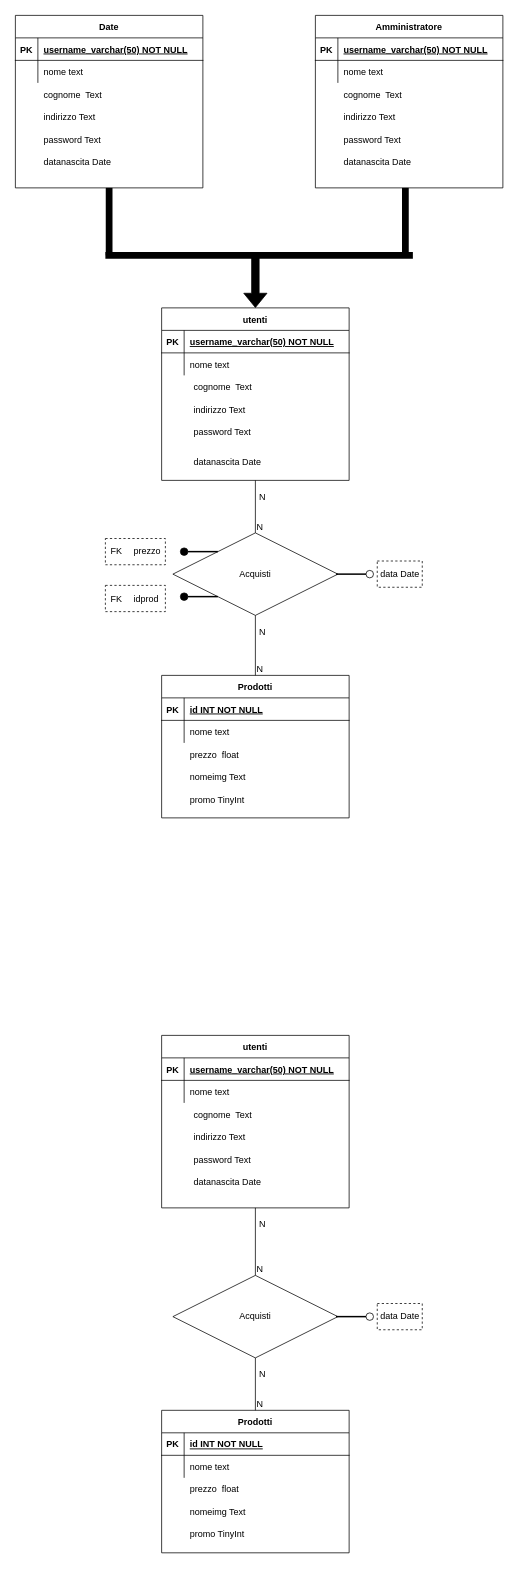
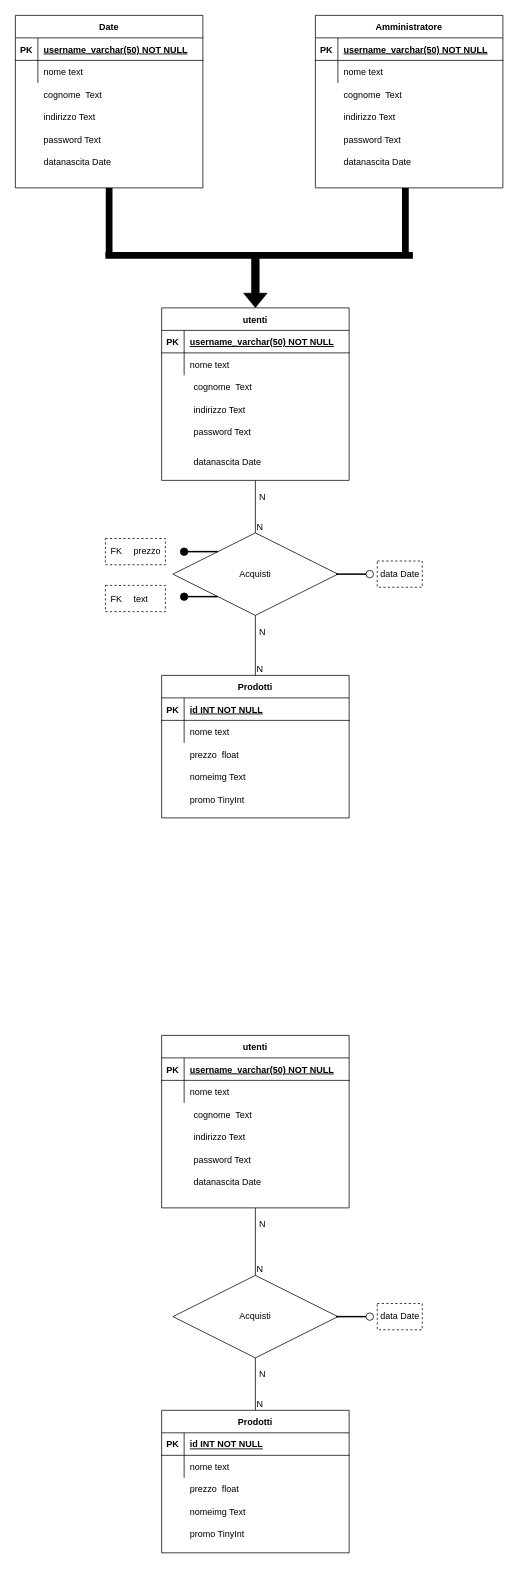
- <mxCell id="111" value="idprod" style="shape=partialRectangle;connectable=0;fillColor=none;top=0;left=0;bottom=0;right=0;align=left;spacingLeft=6;fontStyle=0;overflow=hidden;whiteSpace=wrap;html=1;" vertex="1" parent="109"><mxGeometry x="30" width="150" height="30" as="geometry"><mxRectangle width="150" height="30" as="alternateBounds" /></mxGeometry></mxCell>
+ <mxCell id="111" value="text" style="shape=partialRectangle;connectable=0;fillColor=none;top=0;left=0;bottom=0;right=0;align=left;spacingLeft=6;fontStyle=0;overflow=hidden;whiteSpace=wrap;html=1;" vertex="1" parent="109"><mxGeometry x="30" width="150" height="30" as="geometry"><mxRectangle width="150" height="30" as="alternateBounds" /></mxGeometry></mxCell>
